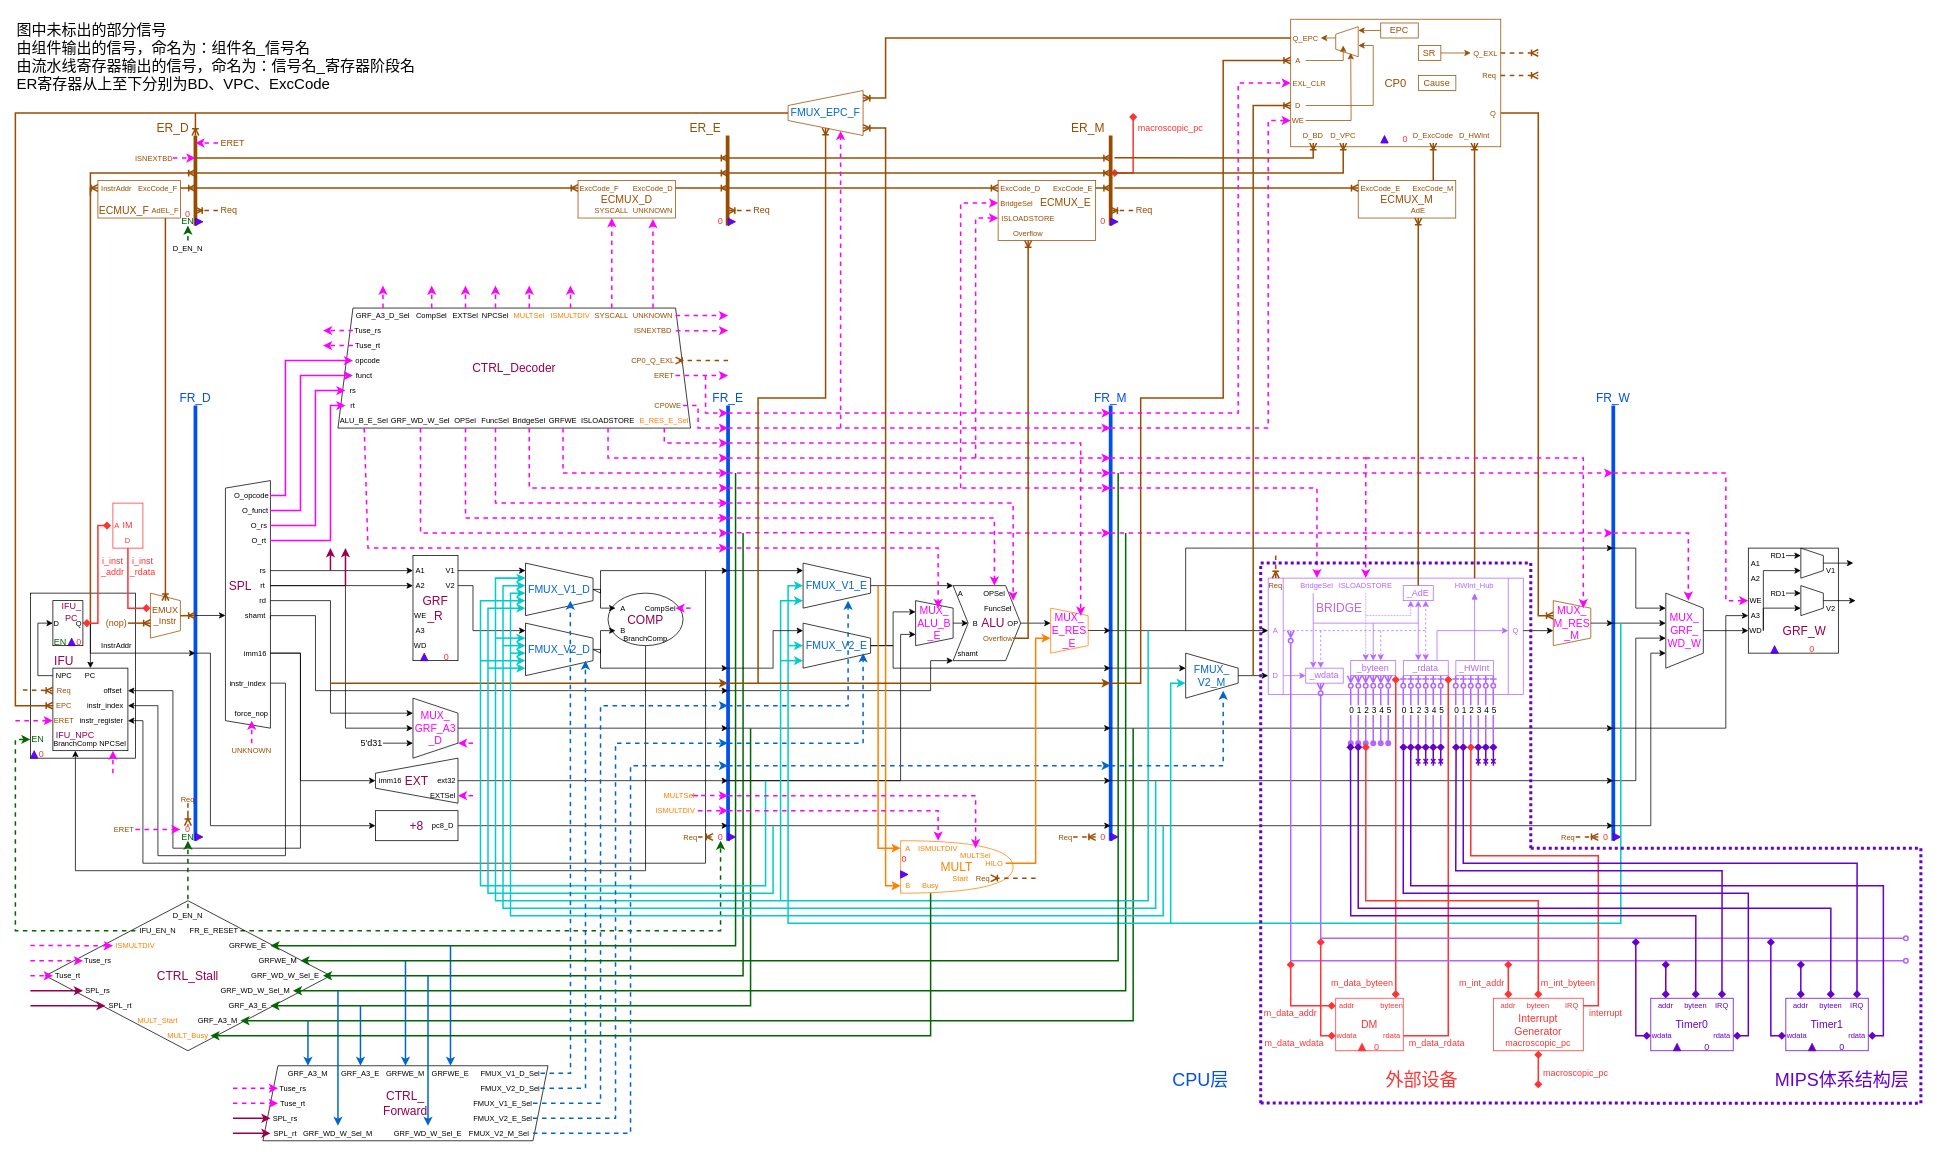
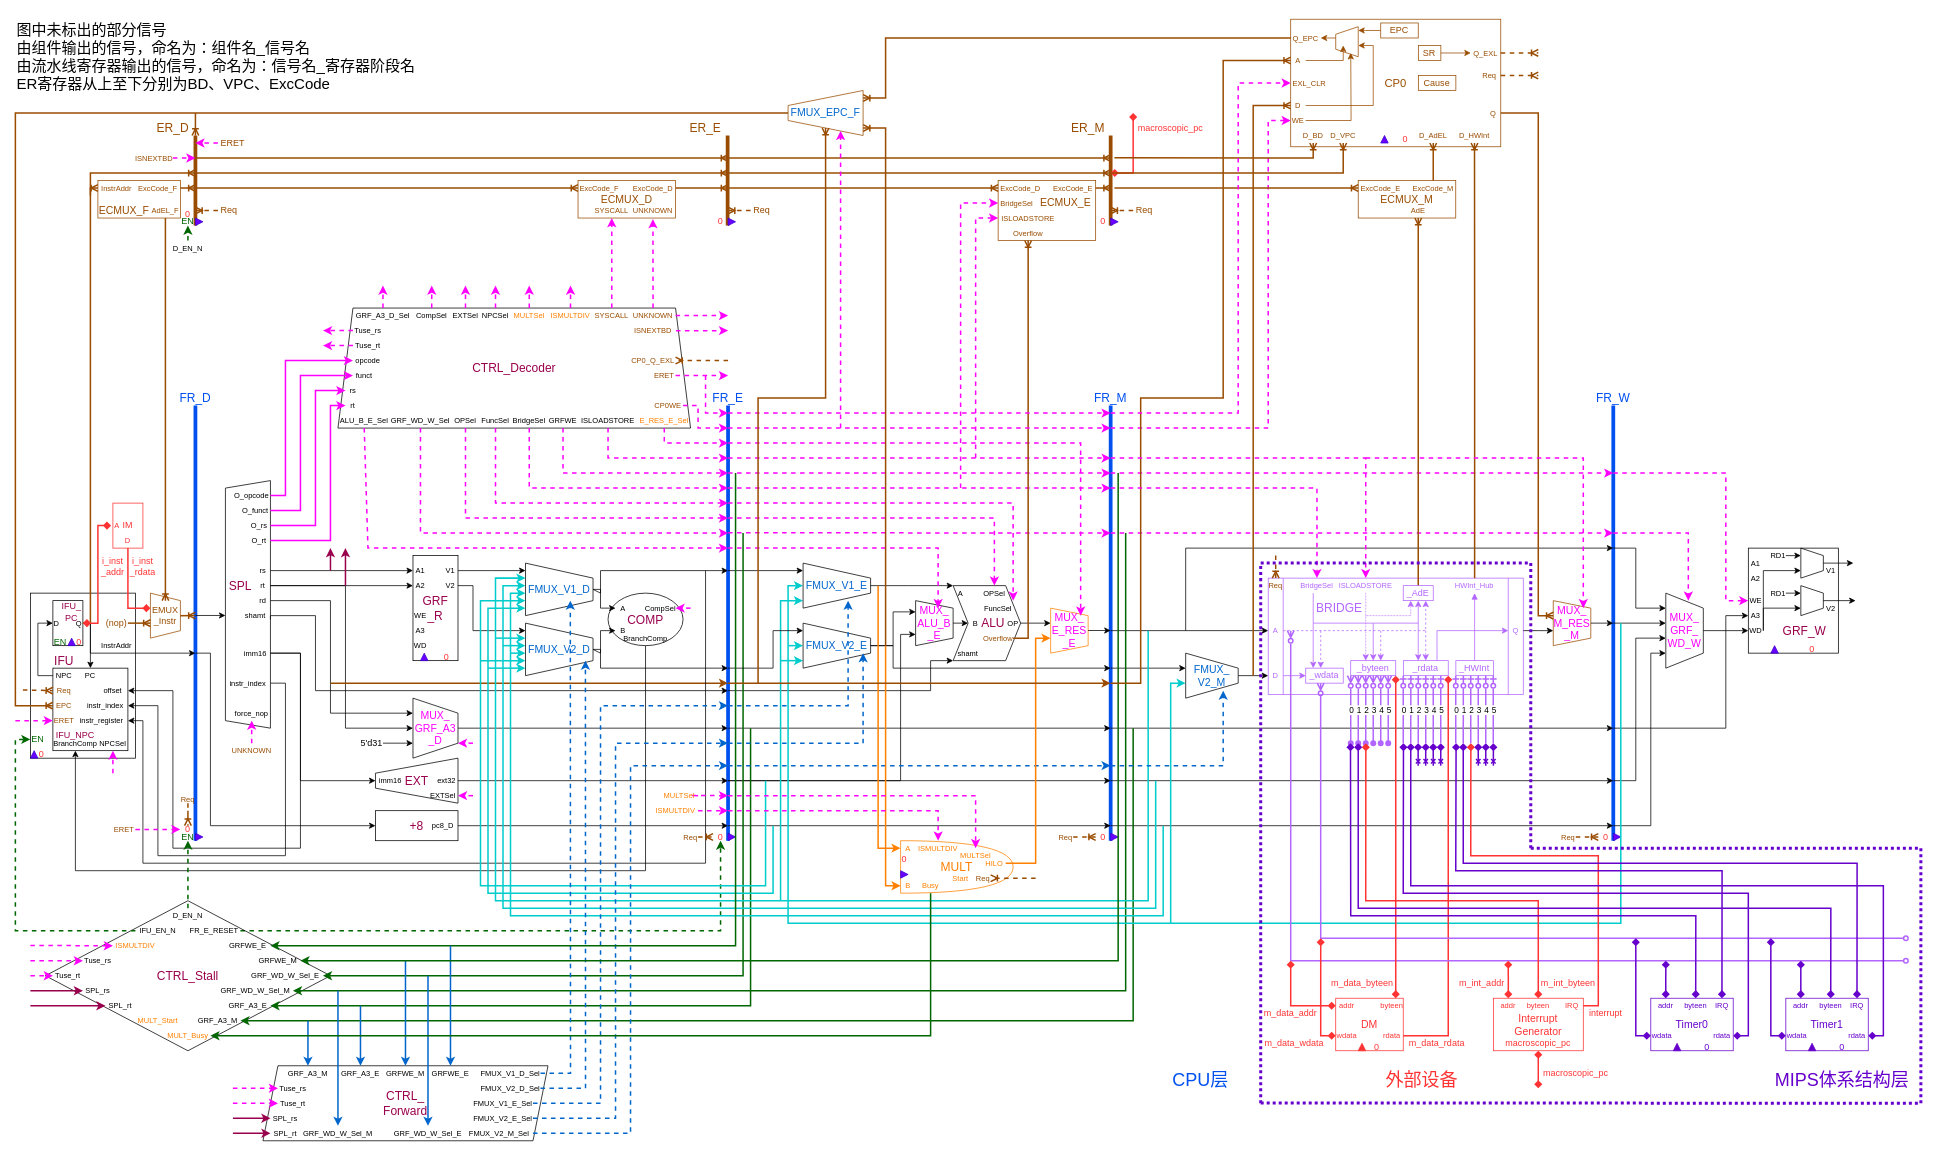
- <mxCell id="586" value="&lt;font style=&quot;font-size: 10px;&quot;&gt;D_ExcCode&lt;/font&gt;" style="text;html=1;strokeColor=none;fillColor=none;align=center;verticalAlign=middle;whiteSpace=wrap;rounded=0;fontColor=#994C00;" parent="1" vertex="1"><mxGeometry x="1880" y="170" width="60" height="20" as="geometry" /></mxCell>
+ <mxCell id="586" value="&lt;font style=&quot;font-size: 10px;&quot;&gt;D_AdEL&lt;/font&gt;" style="text;html=1;strokeColor=none;fillColor=none;align=center;verticalAlign=middle;whiteSpace=wrap;rounded=0;fontColor=#994C00;" parent="1" vertex="1"><mxGeometry x="1880" y="170" width="60" height="20" as="geometry" /></mxCell>
